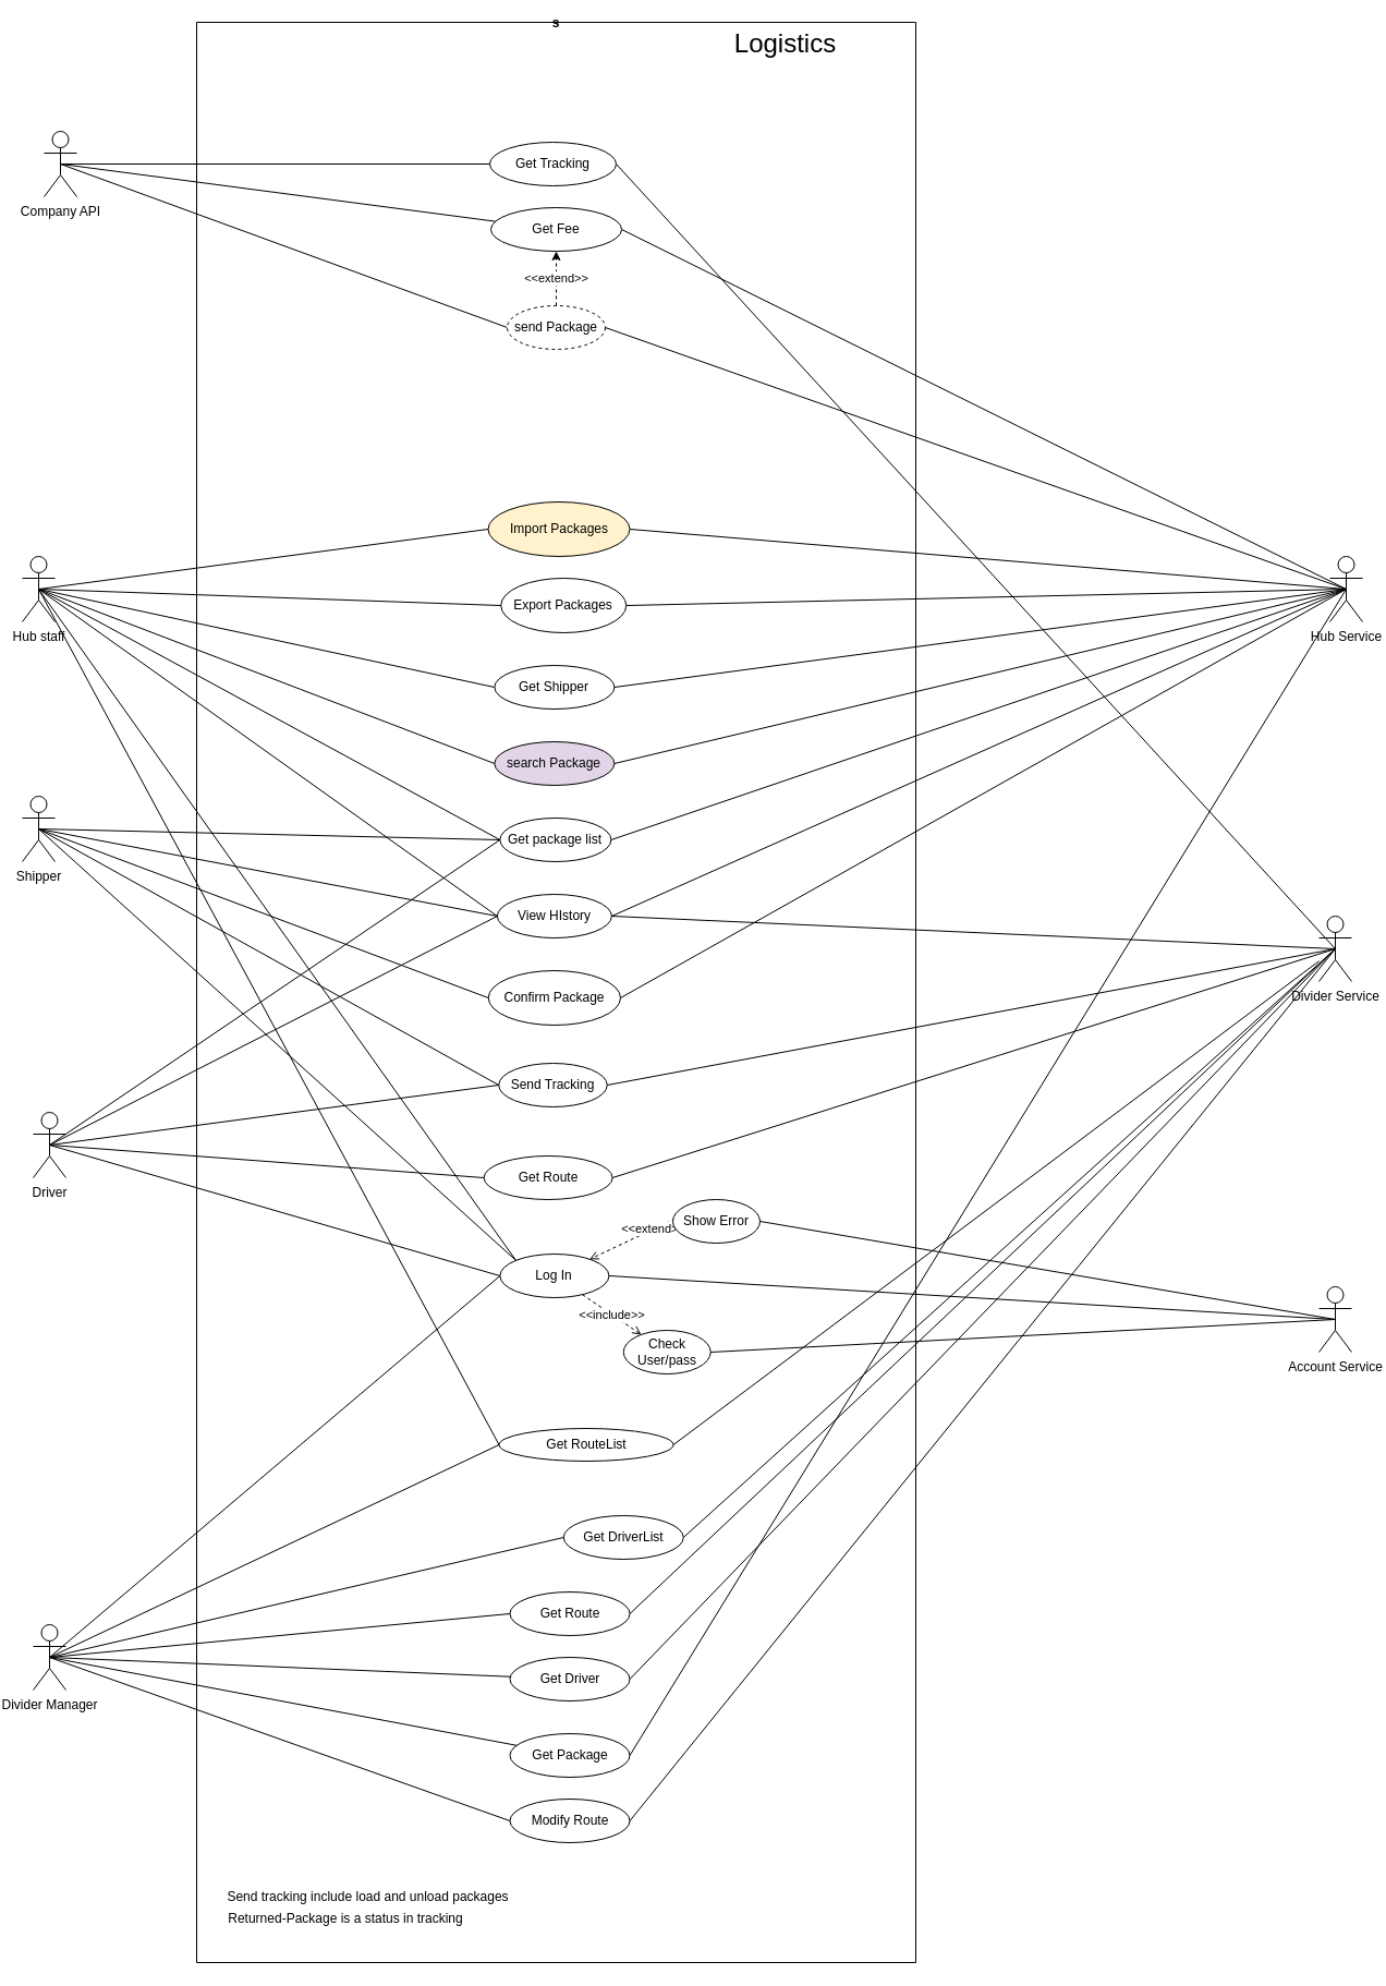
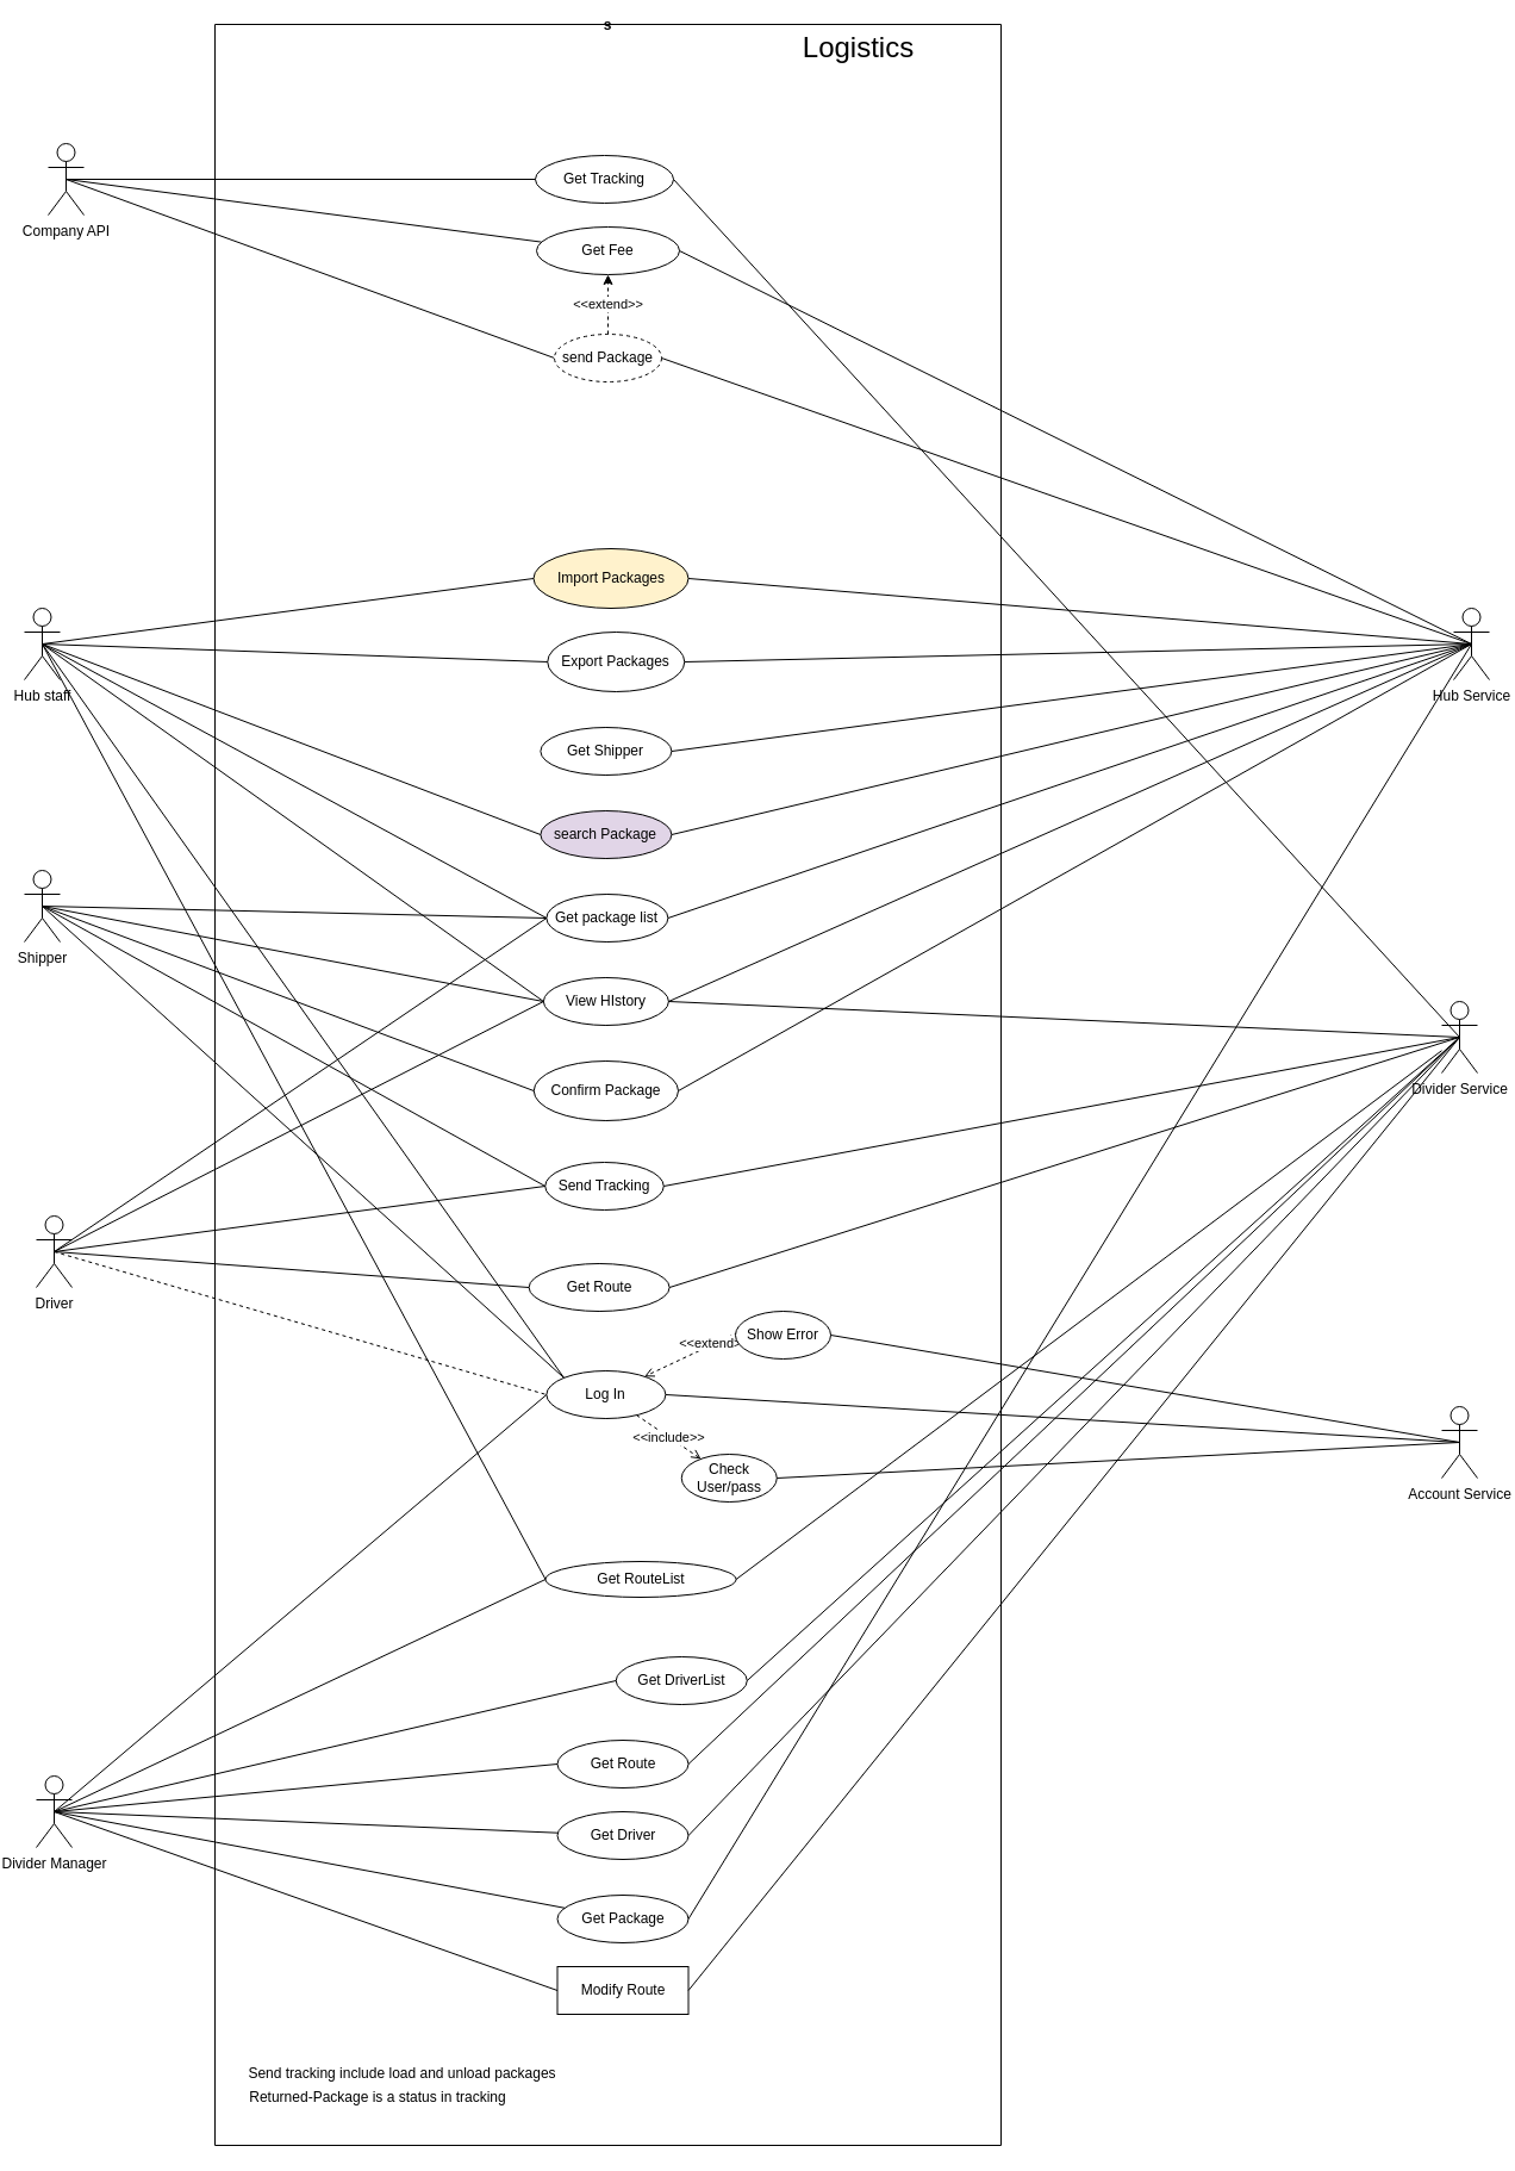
- <mxCell id="40" style="edgeStyle=none;rounded=0;orthogonalLoop=1;jettySize=auto;html=1;exitX=0.5;exitY=0.5;exitDx=0;exitDy=0;exitPerimeter=0;endArrow=none;endFill=0;entryX=0;entryY=0.5;entryDx=0;entryDy=0;" parent="1" source="45" target="28" edge="1"><mxGeometry relative="1" as="geometry" /></mxCell>
- <mxCell id="36" style="edgeStyle=none;rounded=0;orthogonalLoop=1;jettySize=auto;html=1;exitX=0.5;exitY=0.5;exitDx=0;exitDy=0;exitPerimeter=0;entryX=0;entryY=0.5;entryDx=0;entryDy=0;endArrow=none;endFill=0;" parent="1" source="37" target="9" edge="1"><mxGeometry relative="1" as="geometry" /></mxCell>
+ <mxCell id="36" style="edgeStyle=none;rounded=0;orthogonalLoop=1;jettySize=auto;html=1;exitX=0.5;exitY=0.5;exitDx=0;exitDy=0;exitPerimeter=0;entryX=0;entryY=0.5;entryDx=0;entryDy=0;endArrow=none;endFill=0;dashed=1;" parent="1" source="37" target="9" edge="1"><mxGeometry relative="1" as="geometry" /></mxCell>
- <mxCell id="30" value="Modify Route" style="ellipse;whiteSpace=wrap;html=1;" parent="5" vertex="1"><mxGeometry x="287.5" y="1630" width="110" height="40" as="geometry" /></mxCell>
+ <mxCell id="30" value="Modify Route" style="whiteSpace=wrap;html=1;rounded=0;" parent="5" vertex="1"><mxGeometry x="287.5" y="1630" width="110" height="40" as="geometry" /></mxCell>
